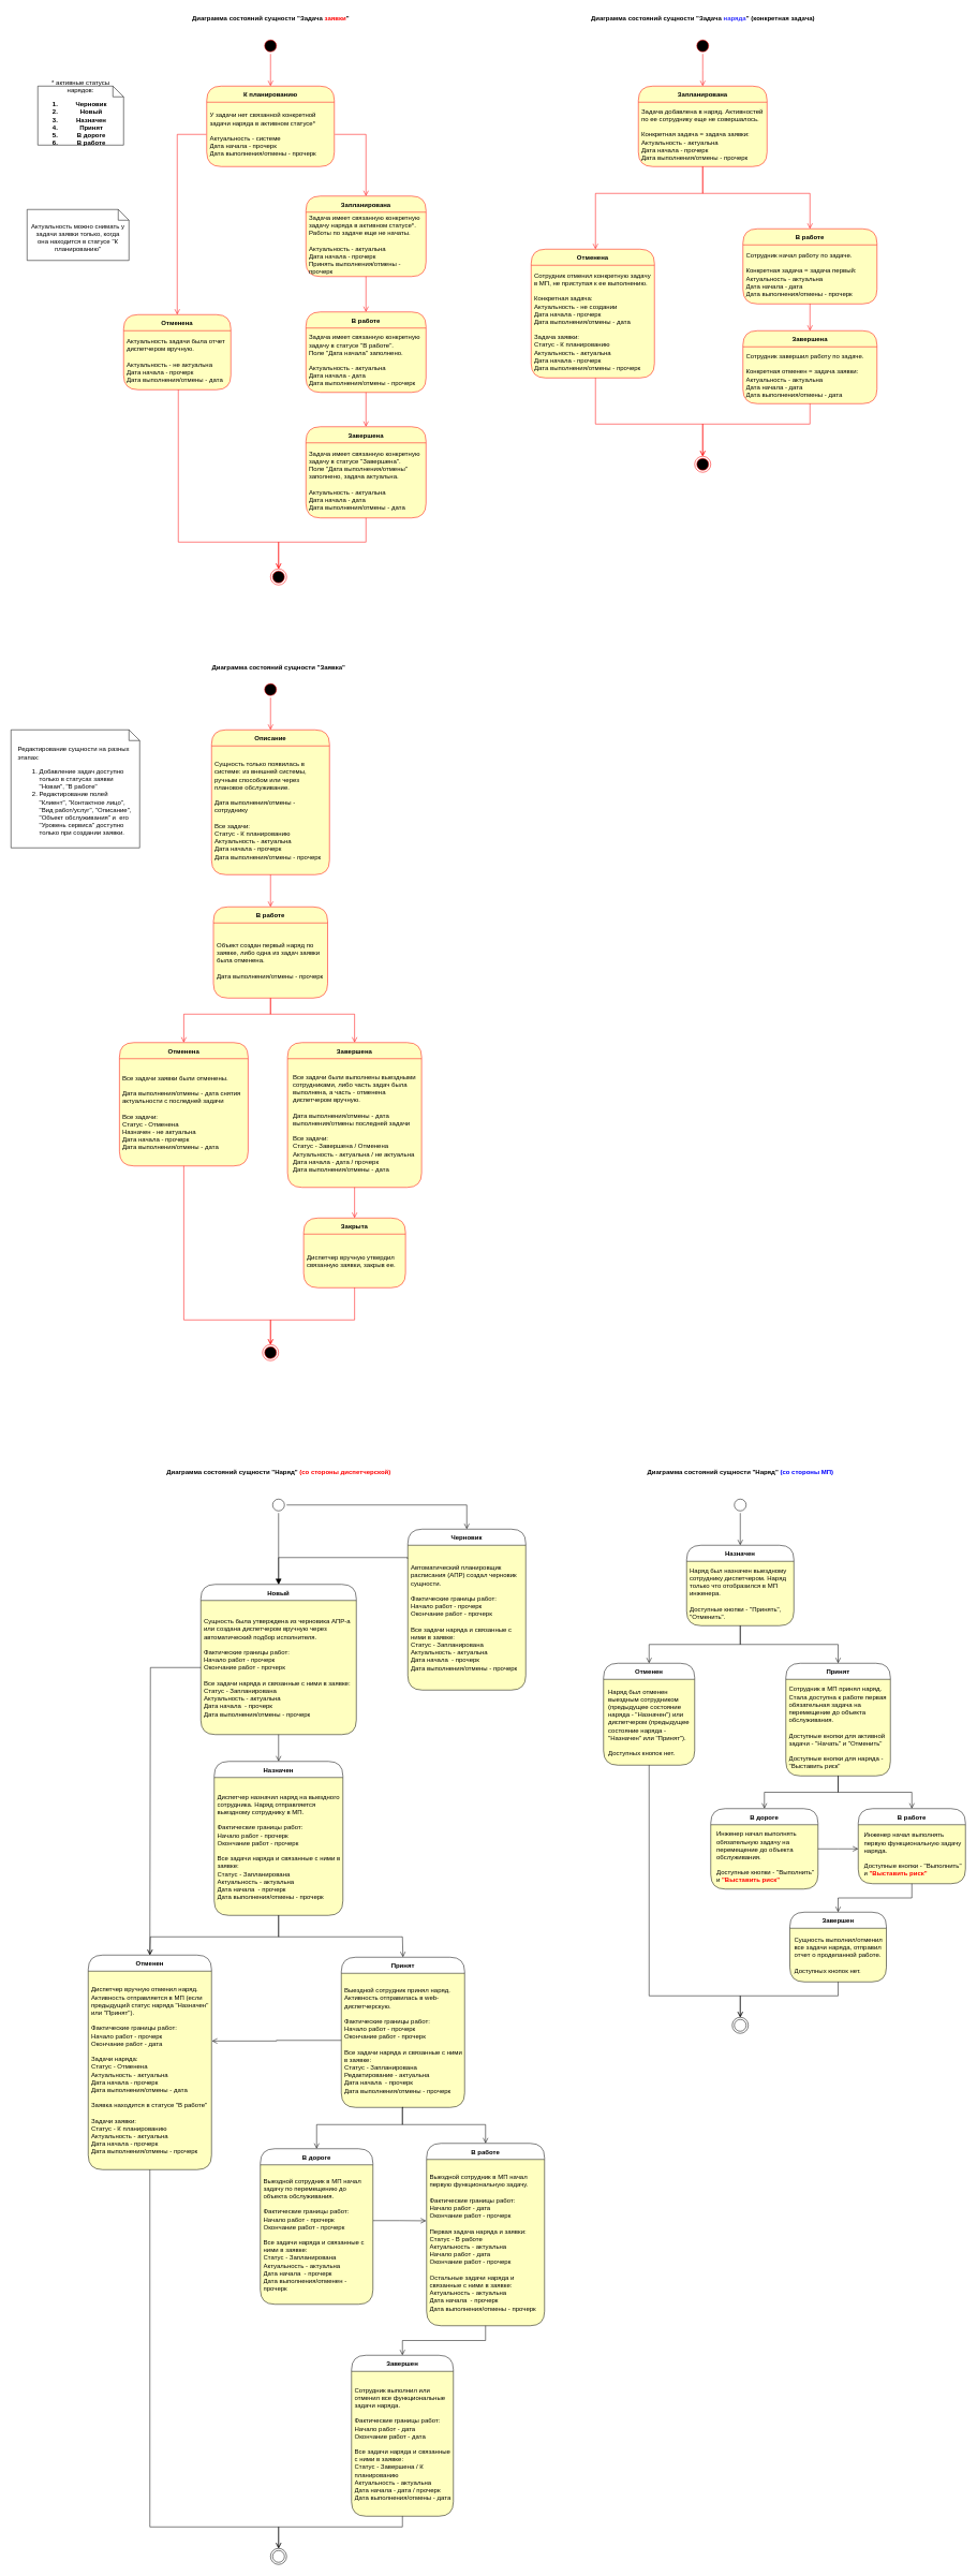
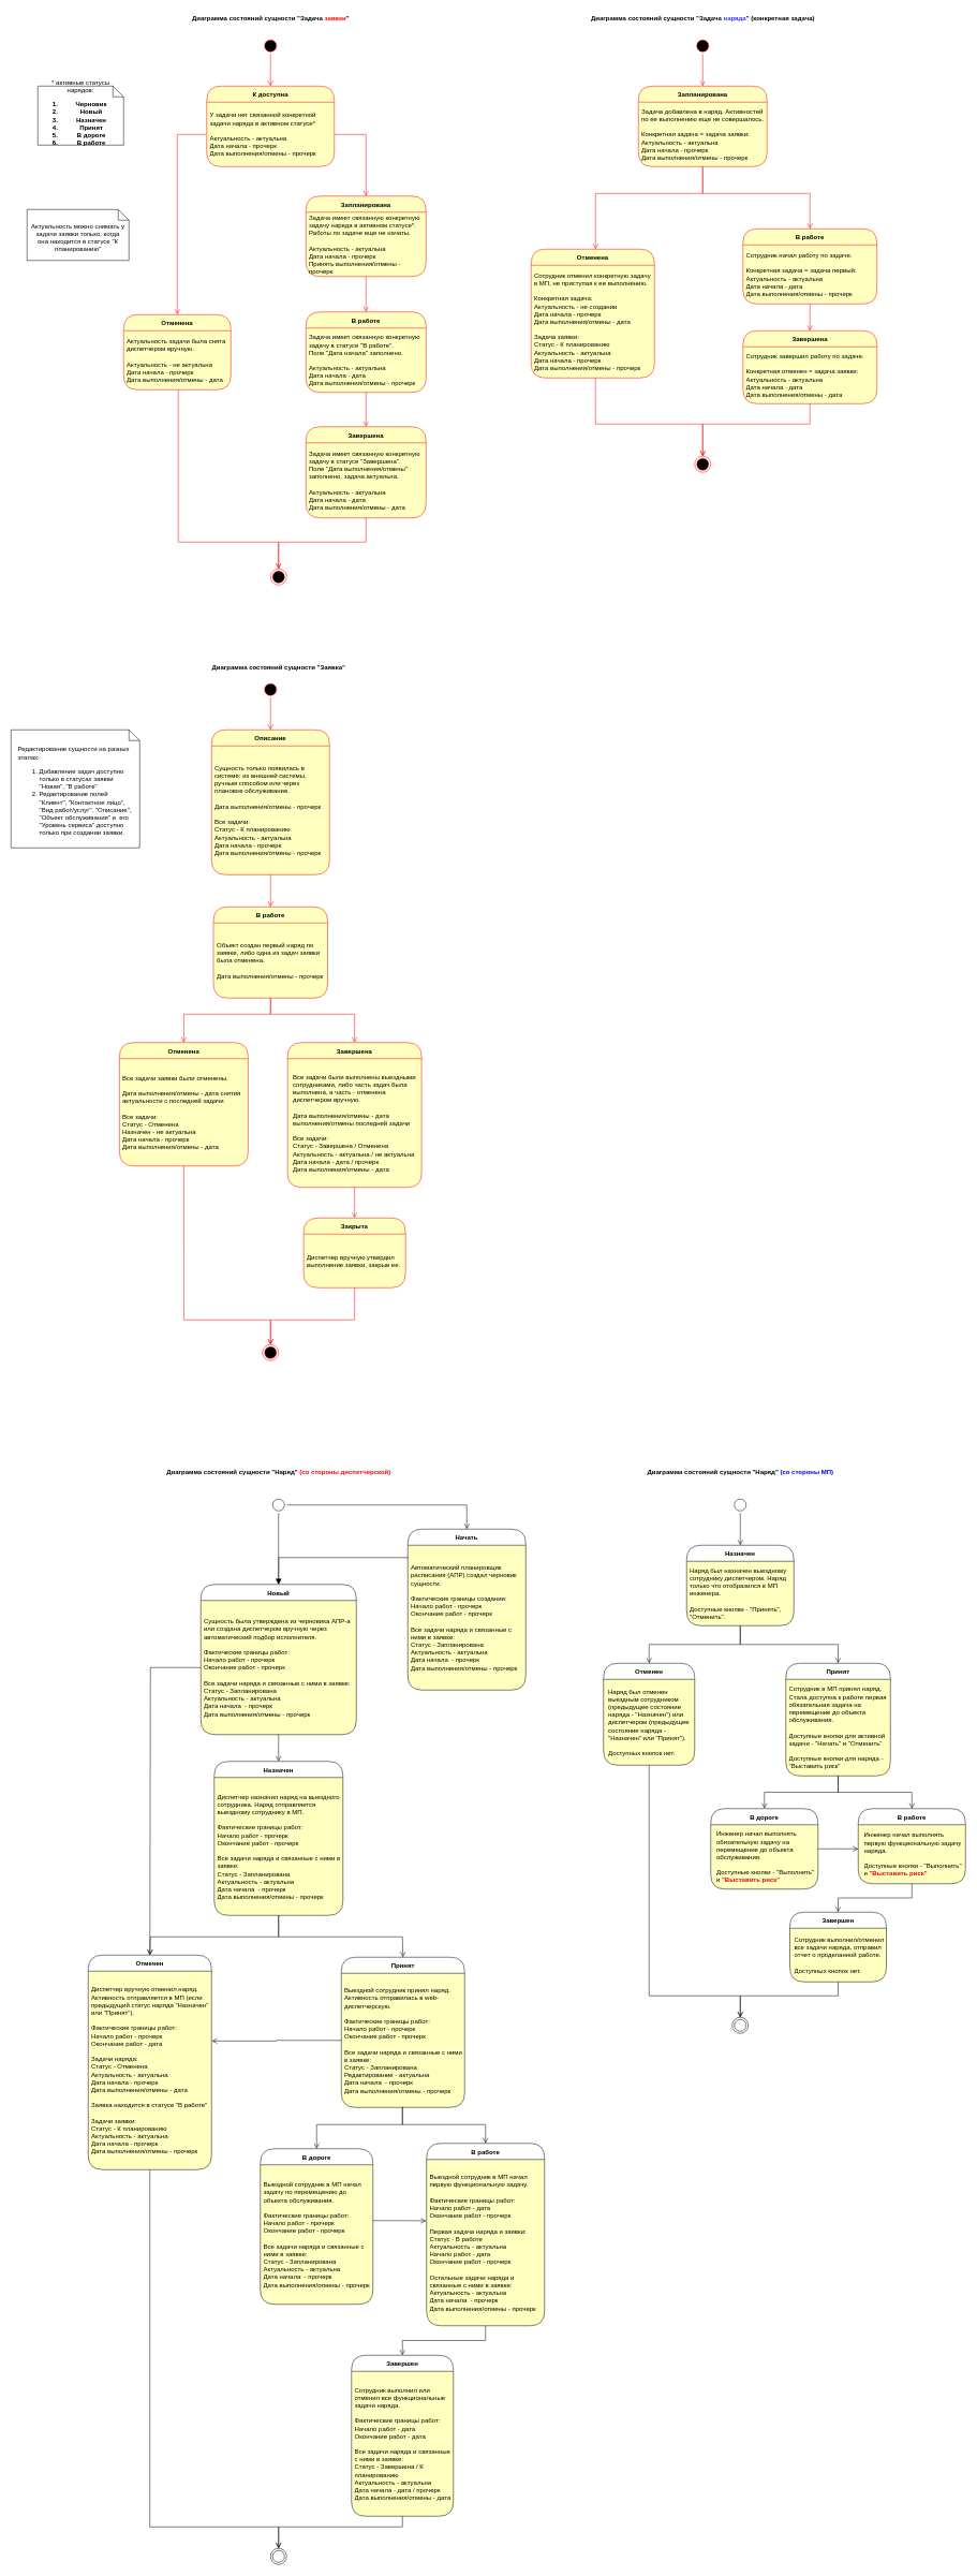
- <mxCell id="5" value="К планированию" style="swimlane;fontStyle=1;align=center;verticalAlign=middle;childLayout=stackLayout;horizontal=1;startSize=30;horizontalStack=0;resizeParent=0;resizeLast=1;container=0;fontColor=#000000;collapsible=0;rounded=1;arcSize=30;strokeColor=#ff0000;fillColor=#ffffc0;swimlaneFillColor=#ffffc0;dropTarget=0;" parent="1" vertex="1"><mxGeometry x="385" y="160" width="238" height="150" as="geometry" /></mxCell>
+ <mxCell id="5" value="К доступна" style="swimlane;fontStyle=1;align=center;verticalAlign=middle;childLayout=stackLayout;horizontal=1;startSize=30;horizontalStack=0;resizeParent=0;resizeLast=1;container=0;fontColor=#000000;collapsible=0;rounded=1;arcSize=30;strokeColor=#ff0000;fillColor=#ffffc0;swimlaneFillColor=#ffffc0;dropTarget=0;" parent="1" vertex="1"><mxGeometry x="385" y="160" width="238" height="150" as="geometry" /></mxCell>
- <mxCell id="6" value="У задачи нет связанной конкретной задачи наряда в активном статусе*&lt;br&gt;&lt;br&gt;Актуальность - системе&lt;br&gt;Дата начала - прочерк&lt;br&gt;Дата выполнения/отмены - прочерк" style="text;html=1;strokeColor=none;fillColor=none;align=left;verticalAlign=middle;spacingLeft=4;spacingRight=4;whiteSpace=wrap;overflow=hidden;rotatable=0;fontColor=#000000;perimeterSpacing=1;" parent="5" vertex="1"><mxGeometry y="30" width="238" height="120" as="geometry" /></mxCell>
+ <mxCell id="6" value="У задачи нет связанной конкретной задачи наряда в активном статусе*&lt;br&gt;&lt;br&gt;Актуальность - актуальна&lt;br&gt;Дата начала - прочерк&lt;br&gt;Дата выполнения/отмены - прочерк" style="text;html=1;strokeColor=none;fillColor=none;align=left;verticalAlign=middle;spacingLeft=4;spacingRight=4;whiteSpace=wrap;overflow=hidden;rotatable=0;fontColor=#000000;perimeterSpacing=1;" parent="5" vertex="1"><mxGeometry y="30" width="238" height="120" as="geometry" /></mxCell>
- <mxCell id="27" value="Задача добавлена в наряд. Активностей по ее сотруднику еще не совершалось.&lt;br&gt;&lt;br&gt;Конкретная задача = задача заявки:&lt;br&gt;Актуальность - актуальна&lt;br&gt;Дата начала - прочерк&lt;br&gt;Дата выполнения/отмены - прочерк" style="text;html=1;strokeColor=none;fillColor=none;align=left;verticalAlign=middle;spacingLeft=4;spacingRight=4;whiteSpace=wrap;overflow=hidden;rotatable=0;fontColor=#000000;" parent="26" vertex="1"><mxGeometry y="30" width="240" height="120" as="geometry" /></mxCell>
+ <mxCell id="27" value="Задача добавлена в наряд. Активностей по ее выполнению еще не совершалось.&lt;br&gt;&lt;br&gt;Конкретная задача = задача заявки:&lt;br&gt;Актуальность - актуальна&lt;br&gt;Дата начала - прочерк&lt;br&gt;Дата выполнения/отмены - прочерк" style="text;html=1;strokeColor=none;fillColor=none;align=left;verticalAlign=middle;spacingLeft=4;spacingRight=4;whiteSpace=wrap;overflow=hidden;rotatable=0;fontColor=#000000;" parent="26" vertex="1"><mxGeometry y="30" width="240" height="120" as="geometry" /></mxCell>
- <mxCell id="15" value="Актуальность задачи была отчет диспетчером вручную.&lt;br&gt;&lt;br&gt;Актуальность - не актуальна&lt;br&gt;Дата начала - прочерк&lt;br&gt;Дата выполнения/отмены - дата" style="text;html=1;strokeColor=none;fillColor=none;align=left;verticalAlign=middle;spacingLeft=4;spacingRight=4;whiteSpace=wrap;overflow=hidden;rotatable=0;fontColor=#000000;" parent="14" vertex="1"><mxGeometry y="30" width="200" height="110" as="geometry" /></mxCell>
+ <mxCell id="15" value="Актуальность задачи была снята диспетчером вручную.&lt;br&gt;&lt;br&gt;Актуальность - не актуальна&lt;br&gt;Дата начала - прочерк&lt;br&gt;Дата выполнения/отмены - дата" style="text;html=1;strokeColor=none;fillColor=none;align=left;verticalAlign=middle;spacingLeft=4;spacingRight=4;whiteSpace=wrap;overflow=hidden;rotatable=0;fontColor=#000000;" parent="14" vertex="1"><mxGeometry y="30" width="200" height="110" as="geometry" /></mxCell>
- <mxCell id="44" value="Сущность только появилась в системе: из внешней системы, ручным способом или через плановое обслуживание.&lt;br&gt;&lt;br&gt;Дата выполнения/отмены - сотруднику&lt;br&gt;&lt;br&gt;Все задачи:&lt;br&gt;Статус - К планированию&lt;br&gt;Актуальность - актуальна&lt;br&gt;Дата начала - прочерк&lt;br&gt;Дата выполнения/отмены - прочерк&lt;br&gt;" style="text;html=1;strokeColor=none;fillColor=none;align=left;verticalAlign=middle;spacingLeft=4;spacingRight=4;whiteSpace=wrap;overflow=hidden;rotatable=0;fontColor=#000000;" parent="43" vertex="1"><mxGeometry y="30" width="220" height="240" as="geometry" /></mxCell>
+ <mxCell id="44" value="Сущность только появилась в системе: из внешней системы, ручным способом или через плановое обслуживание.&lt;br&gt;&lt;br&gt;Дата выполнения/отмены - прочерк&lt;br&gt;&lt;br&gt;Все задачи:&lt;br&gt;Статус - К планированию&lt;br&gt;Актуальность - актуальна&lt;br&gt;Дата начала - прочерк&lt;br&gt;Дата выполнения/отмены - прочерк&lt;br&gt;" style="text;html=1;strokeColor=none;fillColor=none;align=left;verticalAlign=middle;spacingLeft=4;spacingRight=4;whiteSpace=wrap;overflow=hidden;rotatable=0;fontColor=#000000;" parent="43" vertex="1"><mxGeometry y="30" width="220" height="240" as="geometry" /></mxCell>
- <mxCell id="57" value="Диспетчер вручную утвердил связанную заявки, закрыв ее.&amp;nbsp;" style="text;html=1;strokeColor=none;fillColor=none;align=left;verticalAlign=middle;spacingLeft=4;spacingRight=4;whiteSpace=wrap;overflow=hidden;rotatable=0;fontColor=#000000;" parent="56" vertex="1"><mxGeometry y="30" width="190" height="100" as="geometry" /></mxCell>
+ <mxCell id="57" value="Диспетчер вручную утвердил выполнение заявки, закрыв ее.&amp;nbsp;" style="text;html=1;strokeColor=none;fillColor=none;align=left;verticalAlign=middle;spacingLeft=4;spacingRight=4;whiteSpace=wrap;overflow=hidden;rotatable=0;fontColor=#000000;" parent="56" vertex="1"><mxGeometry y="30" width="190" height="100" as="geometry" /></mxCell>
- <mxCell id="65" value="Черновик" style="swimlane;fontStyle=1;align=center;verticalAlign=middle;childLayout=stackLayout;horizontal=1;startSize=30;horizontalStack=0;resizeParent=0;resizeLast=1;container=0;collapsible=0;rounded=1;arcSize=30;swimlaneFillColor=#ffffc0;dropTarget=0;" parent="1" vertex="1"><mxGeometry x="760" y="2850" width="220" height="300" as="geometry" /></mxCell>
+ <mxCell id="65" value="Начать" style="swimlane;fontStyle=1;align=center;verticalAlign=middle;childLayout=stackLayout;horizontal=1;startSize=30;horizontalStack=0;resizeParent=0;resizeLast=1;container=0;collapsible=0;rounded=1;arcSize=30;swimlaneFillColor=#ffffc0;dropTarget=0;" parent="1" vertex="1"><mxGeometry x="760" y="2850" width="220" height="300" as="geometry" /></mxCell>
- <mxCell id="66" value="Автоматический планировщик расписания (АПР) создал черновик сущности.&amp;nbsp;&lt;br&gt;&lt;br&gt;Фактические границы работ:&lt;br&gt;Начало работ - прочерк&lt;br&gt;Окончание работ - прочерк&lt;br&gt;&lt;br&gt;Все задачи наряда и связанные с ними в заявке:&lt;br&gt;Статус - Запланирована&lt;br&gt;Актуальность - актуальна&lt;br&gt;Дата начала&amp;nbsp; - прочерк&lt;br&gt;Дата выполнения/отмены - прочерк&lt;br&gt;" style="text;html=1;align=left;verticalAlign=middle;spacingLeft=4;spacingRight=4;whiteSpace=wrap;overflow=hidden;rotatable=0;" parent="65" vertex="1"><mxGeometry y="30" width="220" height="270" as="geometry" /></mxCell>
+ <mxCell id="66" value="Автоматический планировщик расписания (АПР) создал черновик сущности.&amp;nbsp;&lt;br&gt;&lt;br&gt;Фактические границы создании:&lt;br&gt;Начало работ - прочерк&lt;br&gt;Окончание работ - прочерк&lt;br&gt;&lt;br&gt;Все задачи наряда и связанные с ними в заявке:&lt;br&gt;Статус - Запланирована&lt;br&gt;Актуальность - актуальна&lt;br&gt;Дата начала&amp;nbsp; - прочерк&lt;br&gt;Дата выполнения/отмены - прочерк&lt;br&gt;" style="text;html=1;align=left;verticalAlign=middle;spacingLeft=4;spacingRight=4;whiteSpace=wrap;overflow=hidden;rotatable=0;" parent="65" vertex="1"><mxGeometry y="30" width="220" height="270" as="geometry" /></mxCell>
- <mxCell id="115" value="Сущность выполнил/отменил все задачи наряда, отправил отчет о проделанной работе.&lt;br&gt;&lt;br&gt;Доступных кнопок нет." style="text;html=1;align=left;verticalAlign=middle;spacingLeft=6;spacingRight=4;whiteSpace=wrap;overflow=hidden;rotatable=0;" parent="114" vertex="1"><mxGeometry y="30" width="180" height="100" as="geometry" /></mxCell>
+ <mxCell id="115" value="Сотрудник выполнил/отменил все задачи наряда, отправил отчет о проделанной работе.&lt;br&gt;&lt;br&gt;Доступных кнопок нет." style="text;html=1;align=left;verticalAlign=middle;spacingLeft=6;spacingRight=4;whiteSpace=wrap;overflow=hidden;rotatable=0;" parent="114" vertex="1"><mxGeometry y="30" width="180" height="100" as="geometry" /></mxCell>
- <mxCell id="81" value="Выездной сотрудник в МП начал задачу по перемещению до объекта обслуживания.&lt;br&gt;&lt;br&gt;Фактические границы работ:&lt;br&gt;Начало работ - прочерк&lt;br&gt;Окончание работ - прочерк&lt;br&gt;&lt;br&gt;Все задачи наряда и связанные с ними в заявке:&lt;br&gt;Статус - Запланирована&lt;br style=&quot;border-color: var(--border-color);&quot;&gt;Актуальность - актуальна&lt;br style=&quot;border-color: var(--border-color);&quot;&gt;Дата начала&amp;nbsp; - прочерк&lt;br style=&quot;border-color: var(--border-color);&quot;&gt;Дата выполнения/отменен - прочерк" style="text;html=1;align=left;verticalAlign=middle;spacingLeft=4;spacingRight=4;whiteSpace=wrap;overflow=hidden;rotatable=0;" parent="80" vertex="1"><mxGeometry y="30" width="210" height="260" as="geometry" /></mxCell>
+ <mxCell id="81" value="Выездной сотрудник в МП начал задачу по перемещению до объекта обслуживания.&lt;br&gt;&lt;br&gt;Фактические границы работ:&lt;br&gt;Начало работ - прочерк&lt;br&gt;Окончание работ - прочерк&lt;br&gt;&lt;br&gt;Все задачи наряда и связанные с ними в заявке:&lt;br&gt;Статус - Запланирована&lt;br style=&quot;border-color: var(--border-color);&quot;&gt;Актуальность - актуальна&lt;br style=&quot;border-color: var(--border-color);&quot;&gt;Дата начала&amp;nbsp; - прочерк&lt;br style=&quot;border-color: var(--border-color);&quot;&gt;Дата выполнения/отмены - прочерк" style="text;html=1;align=left;verticalAlign=middle;spacingLeft=4;spacingRight=4;whiteSpace=wrap;overflow=hidden;rotatable=0;" parent="80" vertex="1"><mxGeometry y="30" width="210" height="260" as="geometry" /></mxCell>
